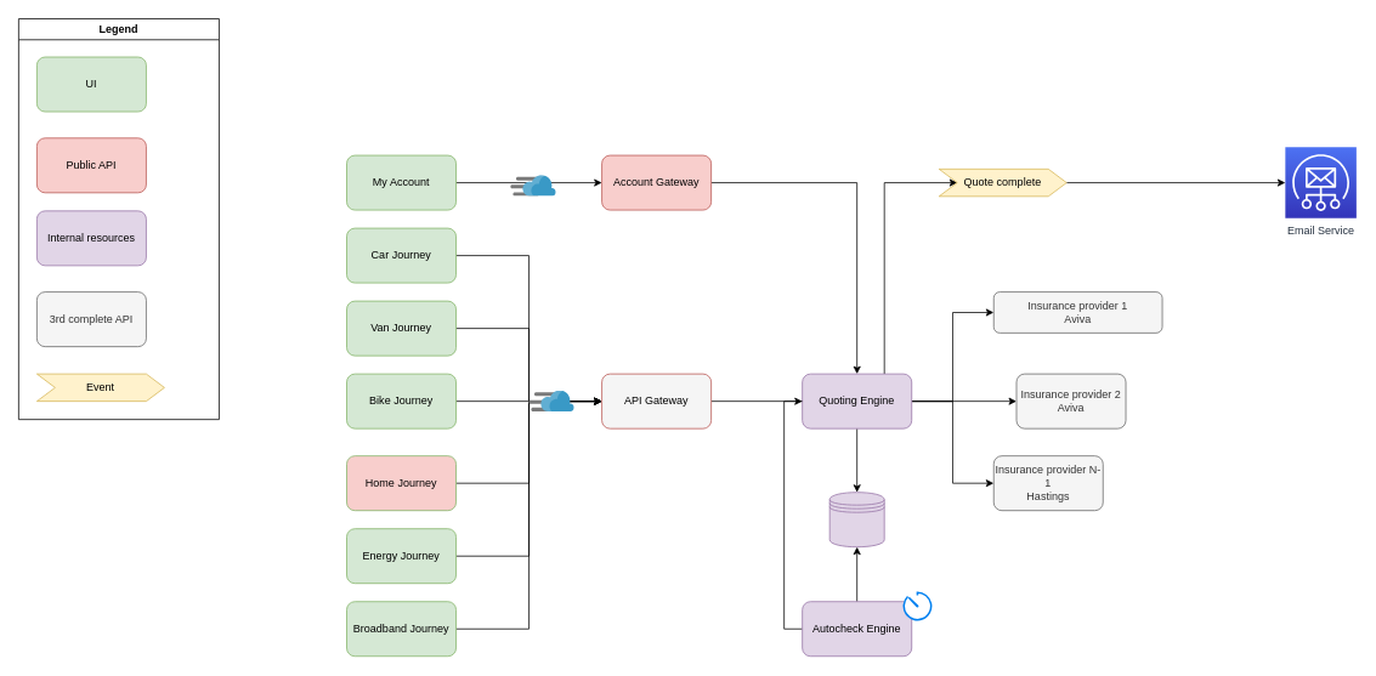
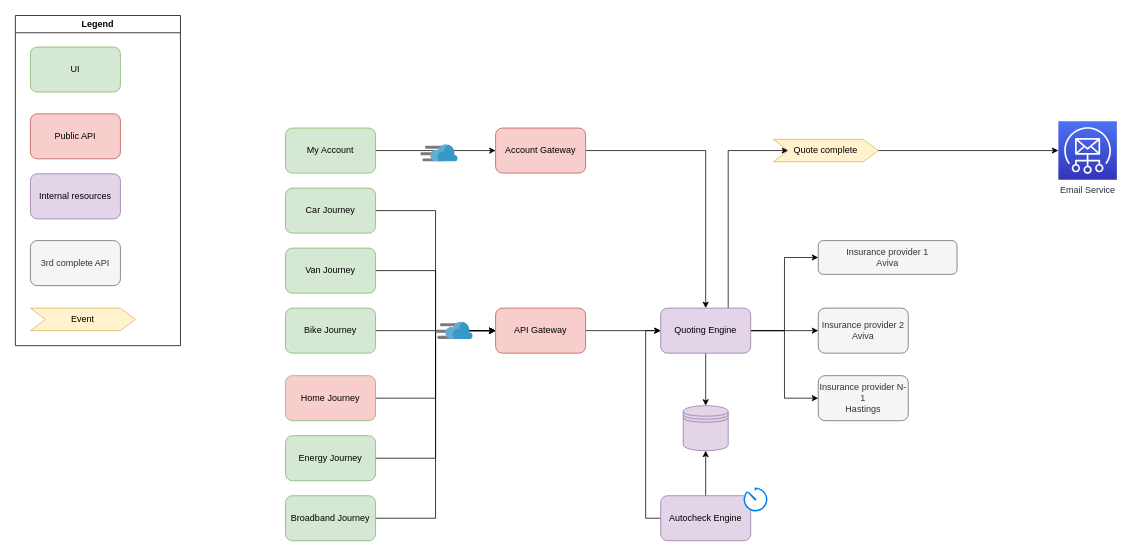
- <mxCell id="17" value="API Gateway" style="rounded=1;whiteSpace=wrap;html=1;fillColor=#f5f5f5;strokeColor=#b85450;" parent="1" vertex="1"><mxGeometry x="660" y="410" width="120" height="60" as="geometry" /></mxCell>
+ <mxCell id="17" value="API Gateway" style="rounded=1;whiteSpace=wrap;html=1;fillColor=#f8cecc;strokeColor=#b85450;" parent="1" vertex="1"><mxGeometry x="660" y="410" width="120" height="60" as="geometry" /></mxCell>
- <mxCell id="27" style="edgeStyle=orthogonalEdgeStyle;rounded=0;orthogonalLoop=1;jettySize=auto;html=1;entryX=0;entryY=0.5;entryDx=0;entryDy=0;endArrow=none;" parent="1" source="28" target="25" edge="1"><mxGeometry relative="1" as="geometry"><Array as="points"><mxPoint x="860" y="690" /><mxPoint x="860" y="440" /></Array></mxGeometry></mxCell>
+ <mxCell id="27" style="edgeStyle=orthogonalEdgeStyle;rounded=0;orthogonalLoop=1;jettySize=auto;html=1;entryX=0;entryY=0.5;entryDx=0;entryDy=0;" parent="1" source="28" target="25" edge="1"><mxGeometry relative="1" as="geometry"><Array as="points"><mxPoint x="860" y="690" /><mxPoint x="860" y="440" /></Array></mxGeometry></mxCell>
- <mxCell id="29" value="&lt;div&gt;Insurance provider 2&lt;br&gt;&lt;/div&gt;&lt;div&gt;Aviva&lt;br&gt;&lt;/div&gt;" style="rounded=1;whiteSpace=wrap;html=1;fillColor=#f5f5f5;strokeColor=#666666;fontColor=#333333;" parent="1" vertex="1"><mxGeometry x="1115" y="410" width="120" height="60" as="geometry" /></mxCell>
+ <mxCell id="29" value="&lt;div&gt;Insurance provider 2&lt;br&gt;&lt;/div&gt;&lt;div&gt;Aviva&lt;br&gt;&lt;/div&gt;" style="rounded=1;whiteSpace=wrap;html=1;fillColor=#f5f5f5;strokeColor=#666666;fontColor=#333333;" parent="1" vertex="1"><mxGeometry x="1090" y="410" width="120" height="60" as="geometry" /></mxCell>
